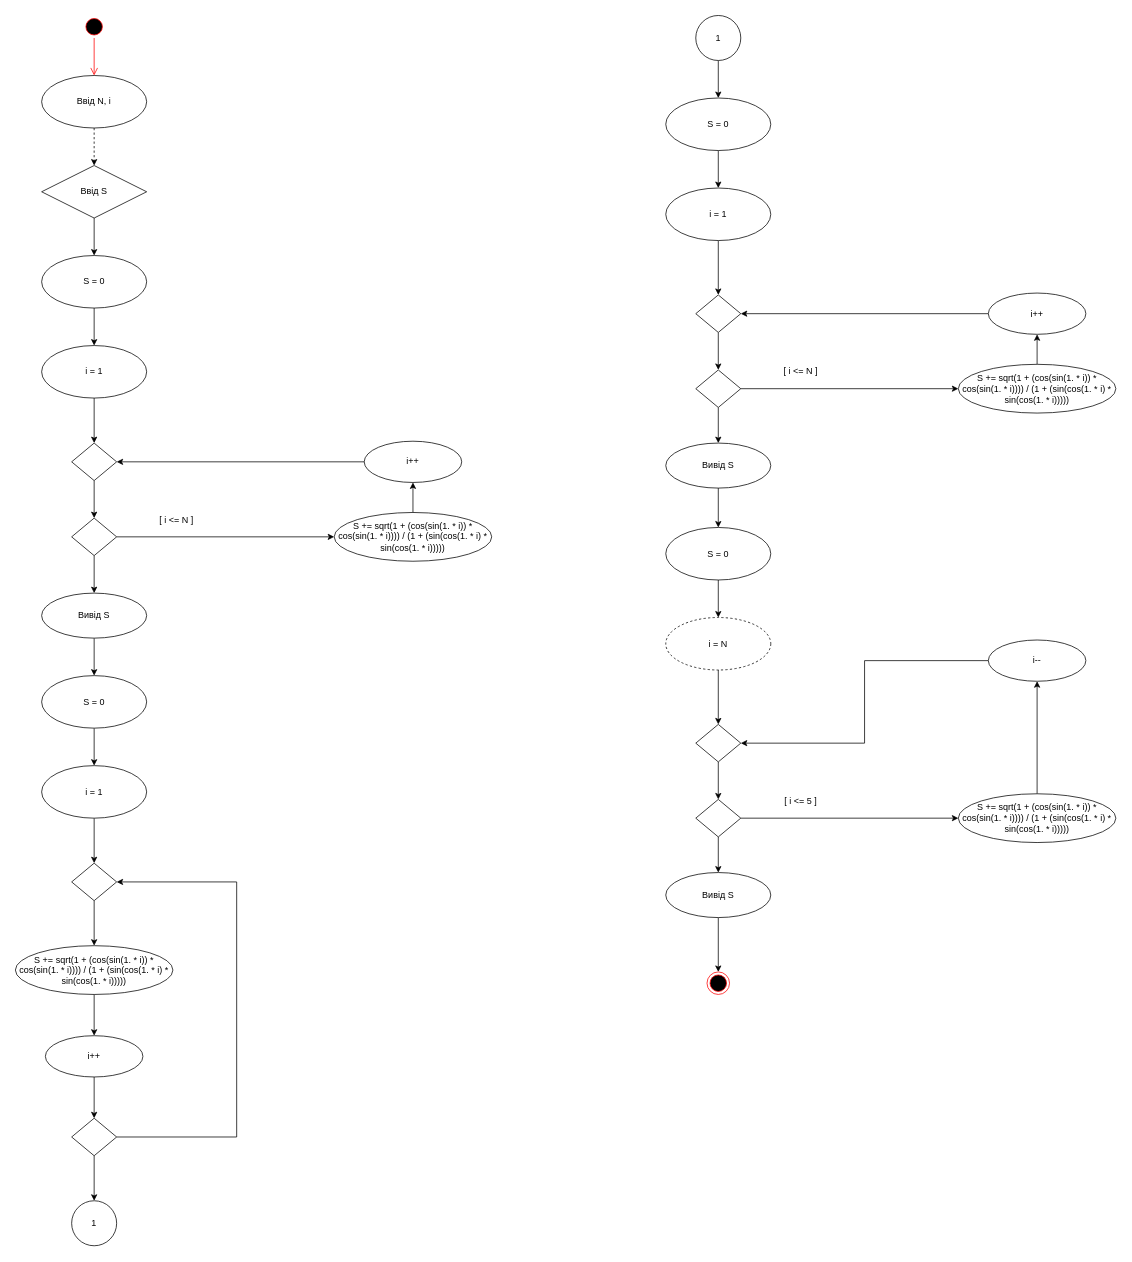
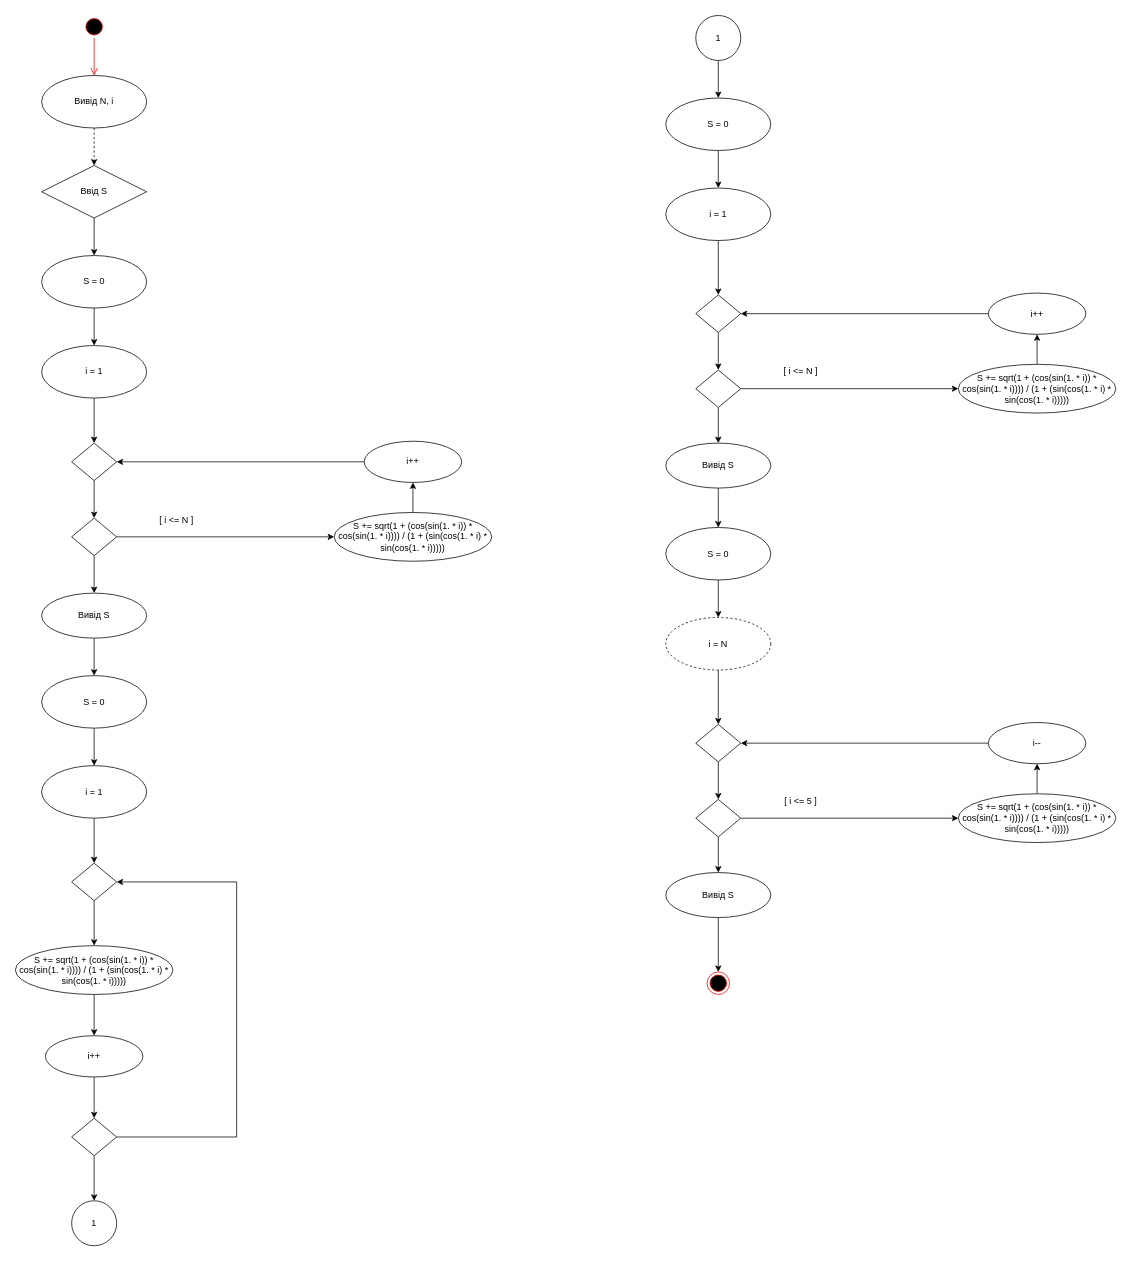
- <mxCell id="5" value="Ввід N, i" style="ellipse;whiteSpace=wrap;html=1;" vertex="1" parent="1"><mxGeometry x="55" y="100" width="140" height="70" as="geometry" /></mxCell>
+ <mxCell id="5" value="Вивід N, i" style="ellipse;whiteSpace=wrap;html=1;" vertex="1" parent="1"><mxGeometry x="55" y="100" width="140" height="70" as="geometry" /></mxCell>
- <mxCell id="69" value="i--" style="ellipse;whiteSpace=wrap;html=1;" vertex="1" parent="1"><mxGeometry x="1317" y="852.5" width="130" height="55" as="geometry" /></mxCell>
+ <mxCell id="69" value="i--" style="ellipse;whiteSpace=wrap;html=1;" vertex="1" parent="1"><mxGeometry x="1317" y="962.5" width="130" height="55" as="geometry" /></mxCell>
